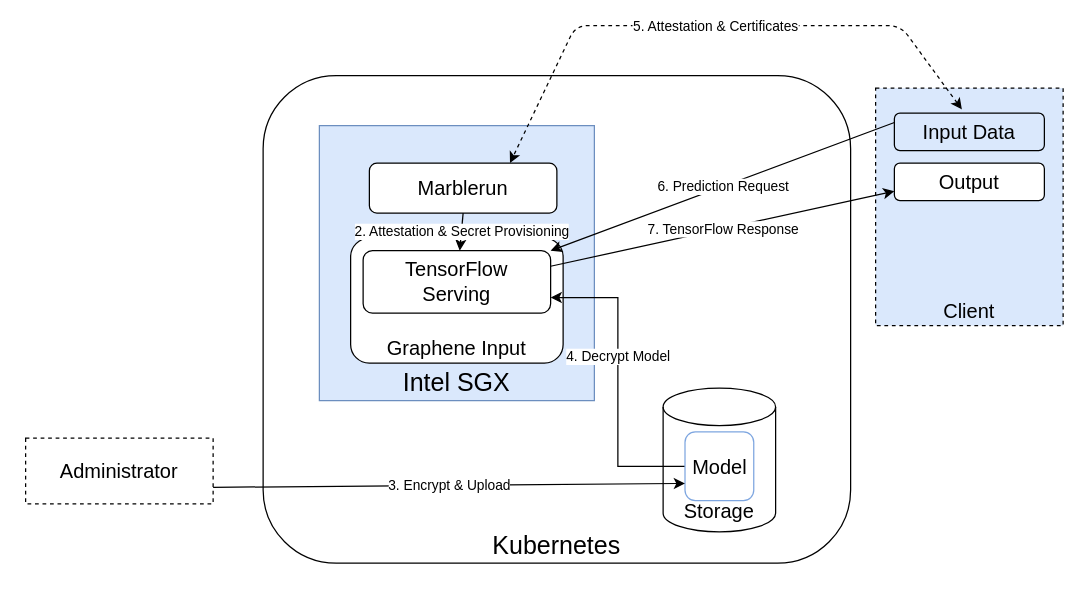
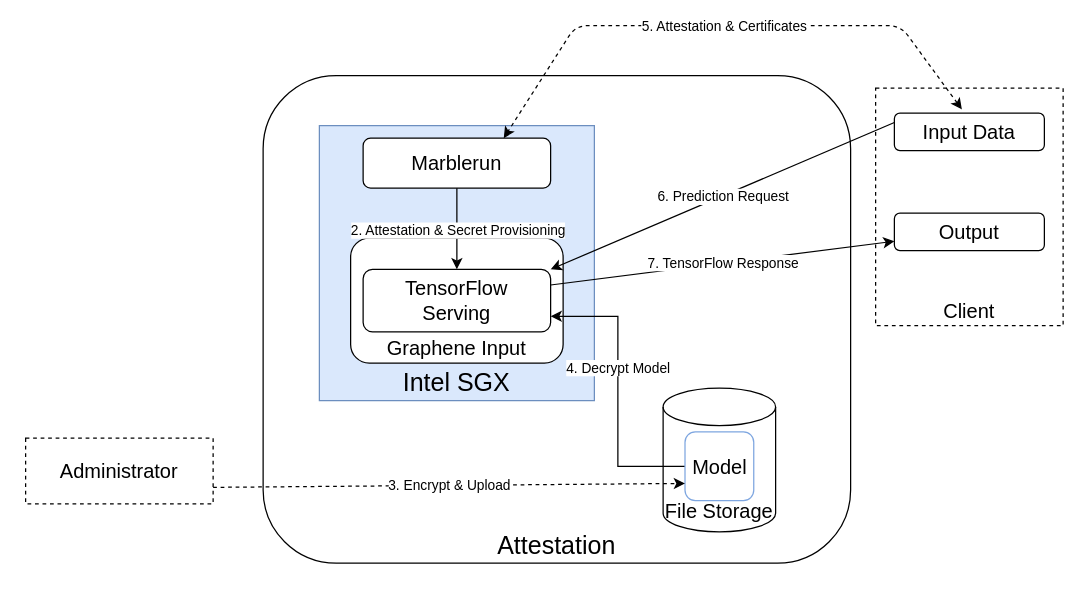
- <mxCell id="14" value="Input Data" style="rounded=1;whiteSpace=wrap;html=1;fontSize=16;fillColor=#dae8fc;" vertex="1" parent="1"><mxGeometry x="715" y="90" width="120" height="30" as="geometry" /></mxCell>
+ <mxCell id="14" value="Input Data" style="rounded=1;whiteSpace=wrap;html=1;fontSize=16;" vertex="1" parent="1"><mxGeometry x="715" y="90" width="120" height="30" as="geometry" /></mxCell>
- <mxCell id="15" value="Output" style="rounded=1;whiteSpace=wrap;html=1;fontSize=16;" vertex="1" parent="1"><mxGeometry x="715" y="130" width="120" height="30" as="geometry" /></mxCell>
+ <mxCell id="15" value="Output" style="rounded=1;whiteSpace=wrap;html=1;fontSize=16;" vertex="1" parent="1"><mxGeometry x="715" y="170" width="120" height="30" as="geometry" /></mxCell>
- <mxCell id="11" value="Marblerun" style="rounded=1;whiteSpace=wrap;html=1;fontSize=16;" vertex="1" parent="1"><mxGeometry x="295" y="130" width="150" height="40" as="geometry" /></mxCell>
+ <mxCell id="11" value="Marblerun" style="rounded=1;whiteSpace=wrap;html=1;fontSize=16;" vertex="1" parent="1"><mxGeometry x="290" y="110" width="150" height="40" as="geometry" /></mxCell>
- <mxCell id="10" value="Client" style="rounded=0;whiteSpace=wrap;html=1;fontSize=16;dashed=1;verticalAlign=bottom;fillColor=#dae8fc;" vertex="1" parent="1"><mxGeometry x="700" y="70" width="150" height="190" as="geometry" /></mxCell>
+ <mxCell id="10" value="Client" style="rounded=0;whiteSpace=wrap;html=1;fontSize=16;dashed=1;verticalAlign=bottom;" vertex="1" parent="1"><mxGeometry x="700" y="70" width="150" height="190" as="geometry" /></mxCell>
- <mxCell id="5" value="TensorFlow&lt;br&gt;Serving" style="rounded=1;whiteSpace=wrap;html=1;fontSize=16;" vertex="1" parent="1"><mxGeometry x="290" y="200" width="150" height="50" as="geometry" /></mxCell>
+ <mxCell id="5" value="TensorFlow&lt;br&gt;Serving" style="rounded=1;whiteSpace=wrap;html=1;fontSize=16;" vertex="1" parent="1"><mxGeometry x="290" y="215" width="150" height="50" as="geometry" /></mxCell>
- <mxCell id="21" value="" style="endArrow=classic;html=1;fontSize=16;entryX=0;entryY=0.75;entryDx=0;entryDy=0;exitX=1;exitY=0.75;exitDx=0;exitDy=0;" edge="1" parent="1" source="20" target="9"><mxGeometry relative="1" as="geometry"><mxPoint x="155" y="395" as="sourcePoint" /><mxPoint x="470" y="320" as="targetPoint" /></mxGeometry></mxCell>
+ <mxCell id="21" value="" style="endArrow=classic;html=1;fontSize=16;entryX=0;entryY=0.75;entryDx=0;entryDy=0;exitX=1;exitY=0.75;exitDx=0;exitDy=0;dashed=1;" edge="1" parent="1" source="20" target="9"><mxGeometry relative="1" as="geometry"><mxPoint x="155" y="395" as="sourcePoint" /><mxPoint x="470" y="320" as="targetPoint" /></mxGeometry></mxCell>
- <mxCell id="6" value="Data Storage" style="shape=cylinder3;whiteSpace=wrap;html=1;boundedLbl=1;backgroundOutline=1;size=15;fontSize=16;verticalAlign=bottom;" vertex="1" parent="1"><mxGeometry x="530" y="310" width="90" height="115" as="geometry" /></mxCell>
+ <mxCell id="6" value="File Storage" style="shape=cylinder3;whiteSpace=wrap;html=1;boundedLbl=1;backgroundOutline=1;size=15;fontSize=16;verticalAlign=bottom;" vertex="1" parent="1"><mxGeometry x="530" y="310" width="90" height="115" as="geometry" /></mxCell>
- <mxCell id="2" value="Kubernetes" style="rounded=1;whiteSpace=wrap;html=1;fontSize=20;verticalAlign=bottom;" vertex="1" parent="1"><mxGeometry x="210" y="60" width="470" height="390" as="geometry" /></mxCell>
+ <mxCell id="2" value="Attestation" style="rounded=1;whiteSpace=wrap;html=1;fontSize=20;verticalAlign=bottom;" vertex="1" parent="1"><mxGeometry x="210" y="60" width="470" height="390" as="geometry" /></mxCell>
